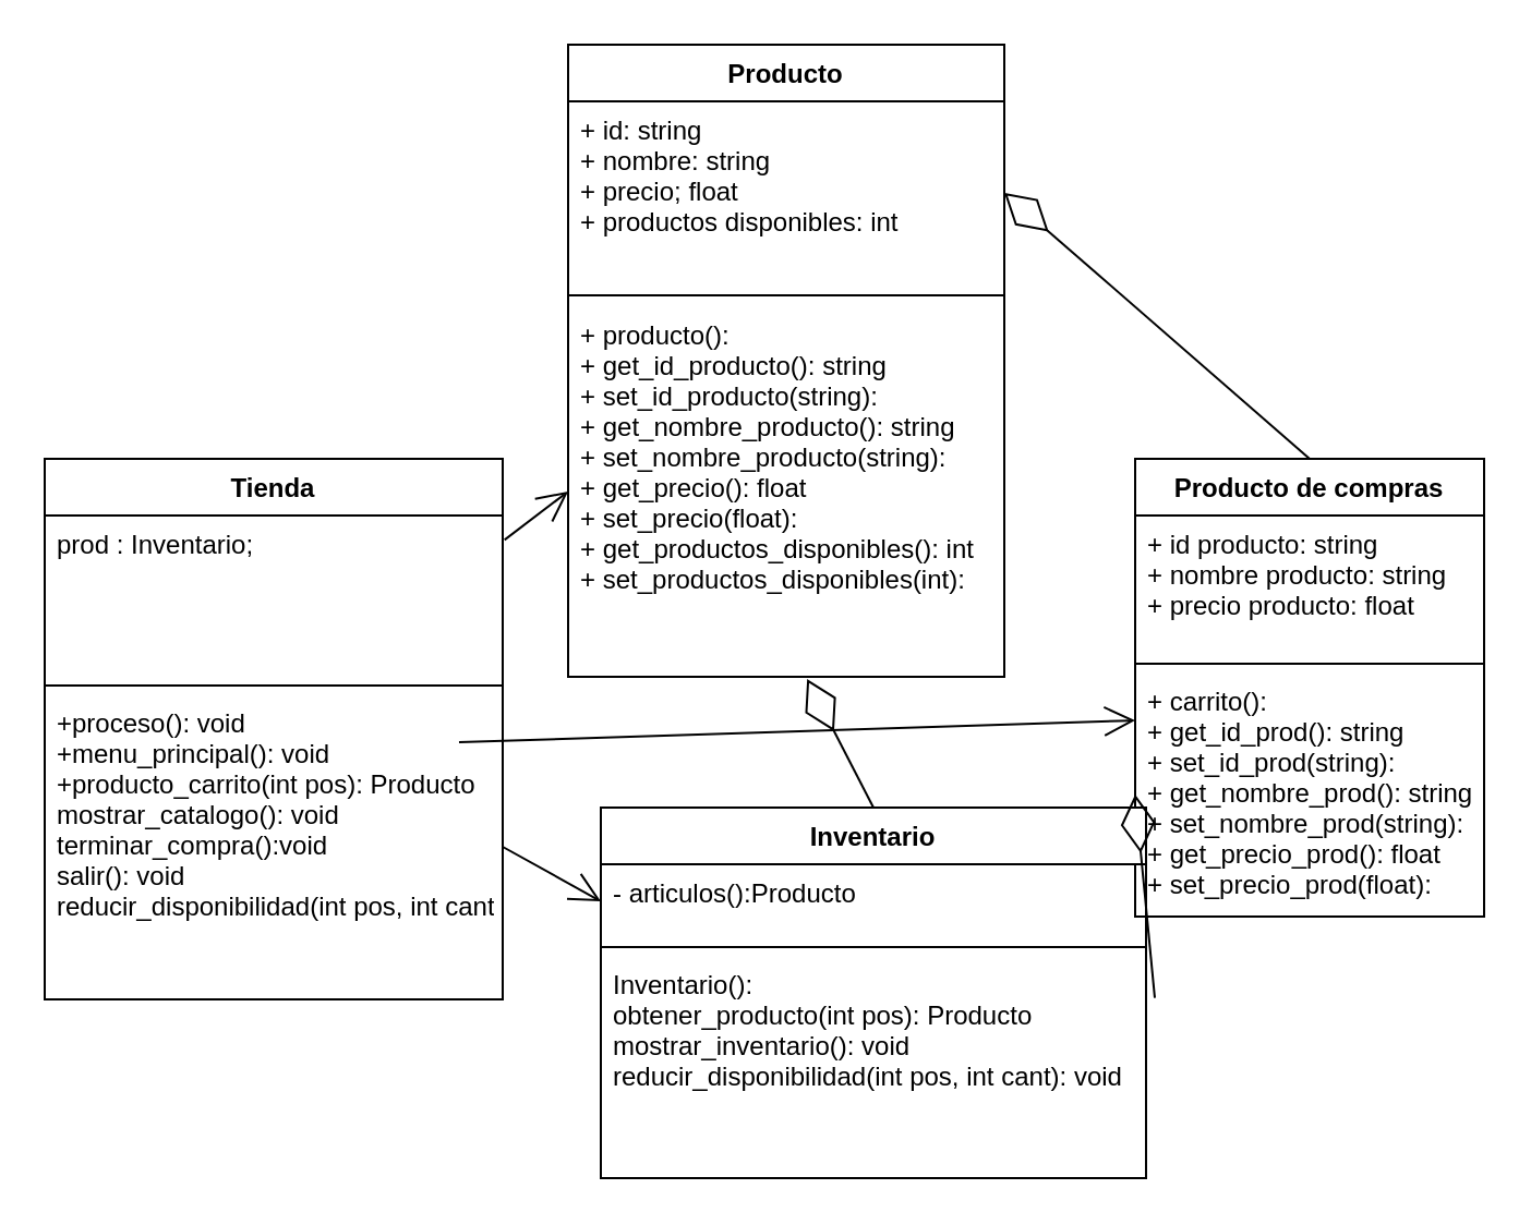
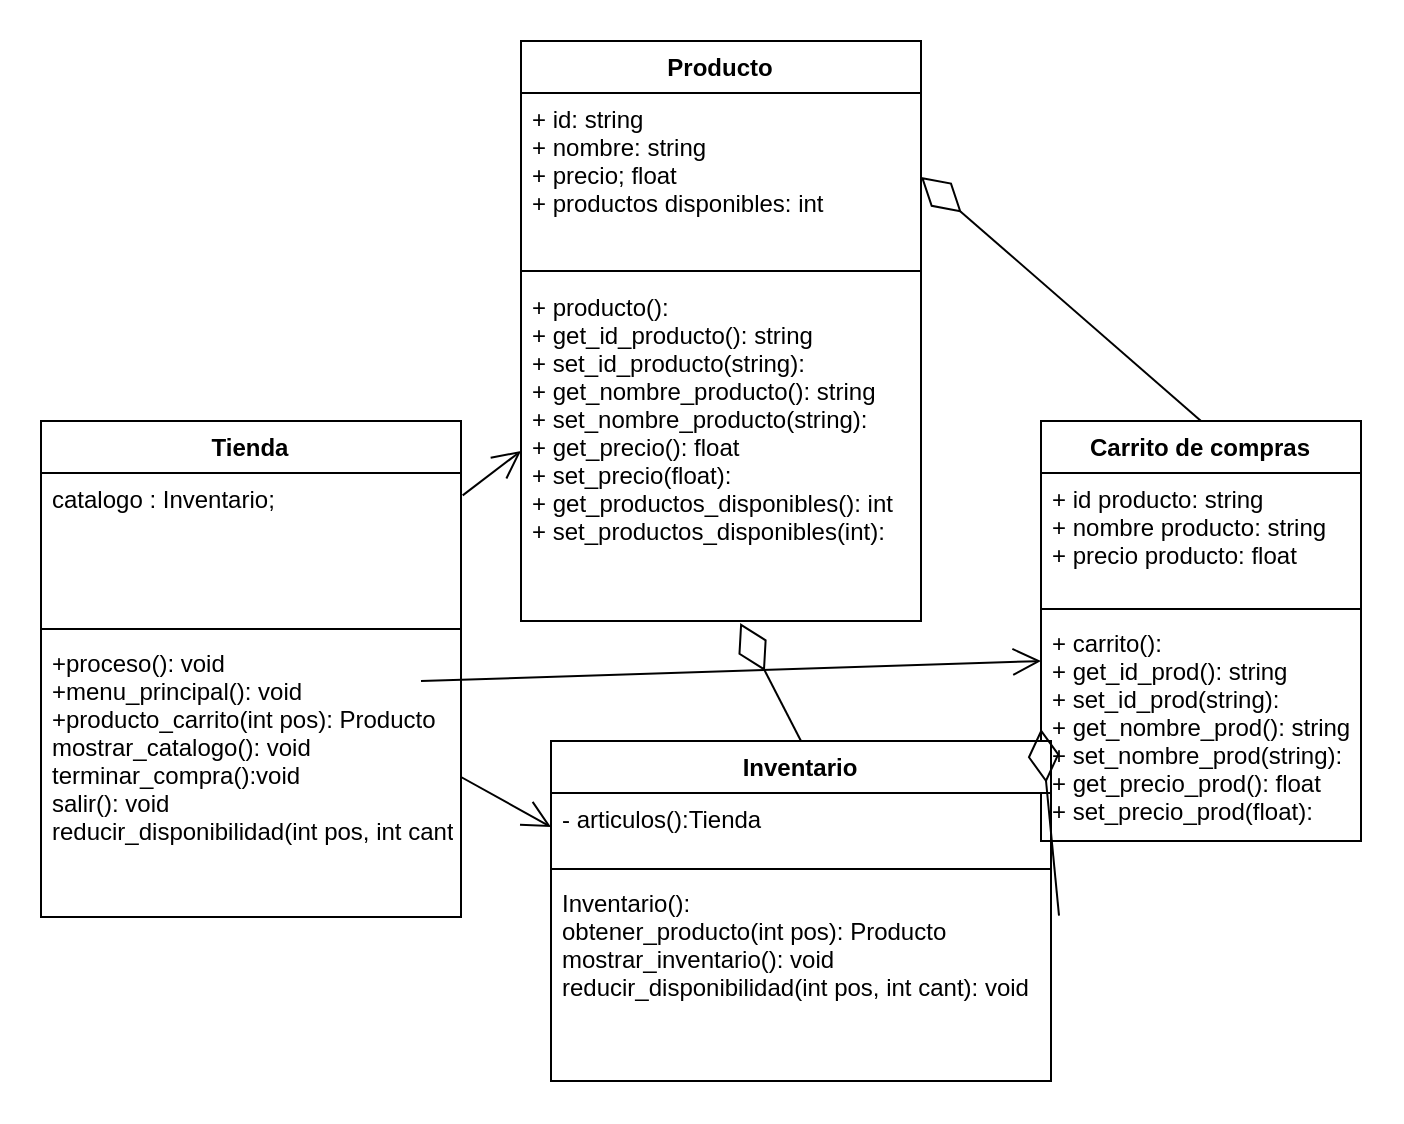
- <mxCell id="6" value="Producto de compras" style="swimlane;fontStyle=1;align=center;verticalAlign=top;childLayout=stackLayout;horizontal=1;startSize=26;horizontalStack=0;resizeParent=1;resizeParentMax=0;resizeLast=0;collapsible=1;marginBottom=0;" parent="1" vertex="1"><mxGeometry x="520" y="210" width="160" height="210" as="geometry" /></mxCell>
+ <mxCell id="6" value="Carrito de compras" style="swimlane;fontStyle=1;align=center;verticalAlign=top;childLayout=stackLayout;horizontal=1;startSize=26;horizontalStack=0;resizeParent=1;resizeParentMax=0;resizeLast=0;collapsible=1;marginBottom=0;" parent="1" vertex="1"><mxGeometry x="520" y="210" width="160" height="210" as="geometry" /></mxCell>
- <mxCell id="3" value="prod : Inventario; " style="text;strokeColor=none;fillColor=none;align=left;verticalAlign=top;spacingLeft=4;spacingRight=4;overflow=hidden;rotatable=0;points=[[0,0.5],[1,0.5]];portConstraint=eastwest;" parent="2" vertex="1"><mxGeometry y="26" width="210" height="74" as="geometry" /></mxCell>
+ <mxCell id="3" value="catalogo : Inventario; " style="text;strokeColor=none;fillColor=none;align=left;verticalAlign=top;spacingLeft=4;spacingRight=4;overflow=hidden;rotatable=0;points=[[0,0.5],[1,0.5]];portConstraint=eastwest;" parent="2" vertex="1"><mxGeometry y="26" width="210" height="74" as="geometry" /></mxCell>
- <mxCell id="11" value="- articulos():Producto " style="text;strokeColor=none;fillColor=none;align=left;verticalAlign=top;spacingLeft=4;spacingRight=4;overflow=hidden;rotatable=0;points=[[0,0.5],[1,0.5]];portConstraint=eastwest;" parent="10" vertex="1"><mxGeometry y="26" width="250" height="34" as="geometry" /></mxCell>
+ <mxCell id="11" value="- articulos():Tienda " style="text;strokeColor=none;fillColor=none;align=left;verticalAlign=top;spacingLeft=4;spacingRight=4;overflow=hidden;rotatable=0;points=[[0,0.5],[1,0.5]];portConstraint=eastwest;" parent="10" vertex="1"><mxGeometry y="26" width="250" height="34" as="geometry" /></mxCell>
